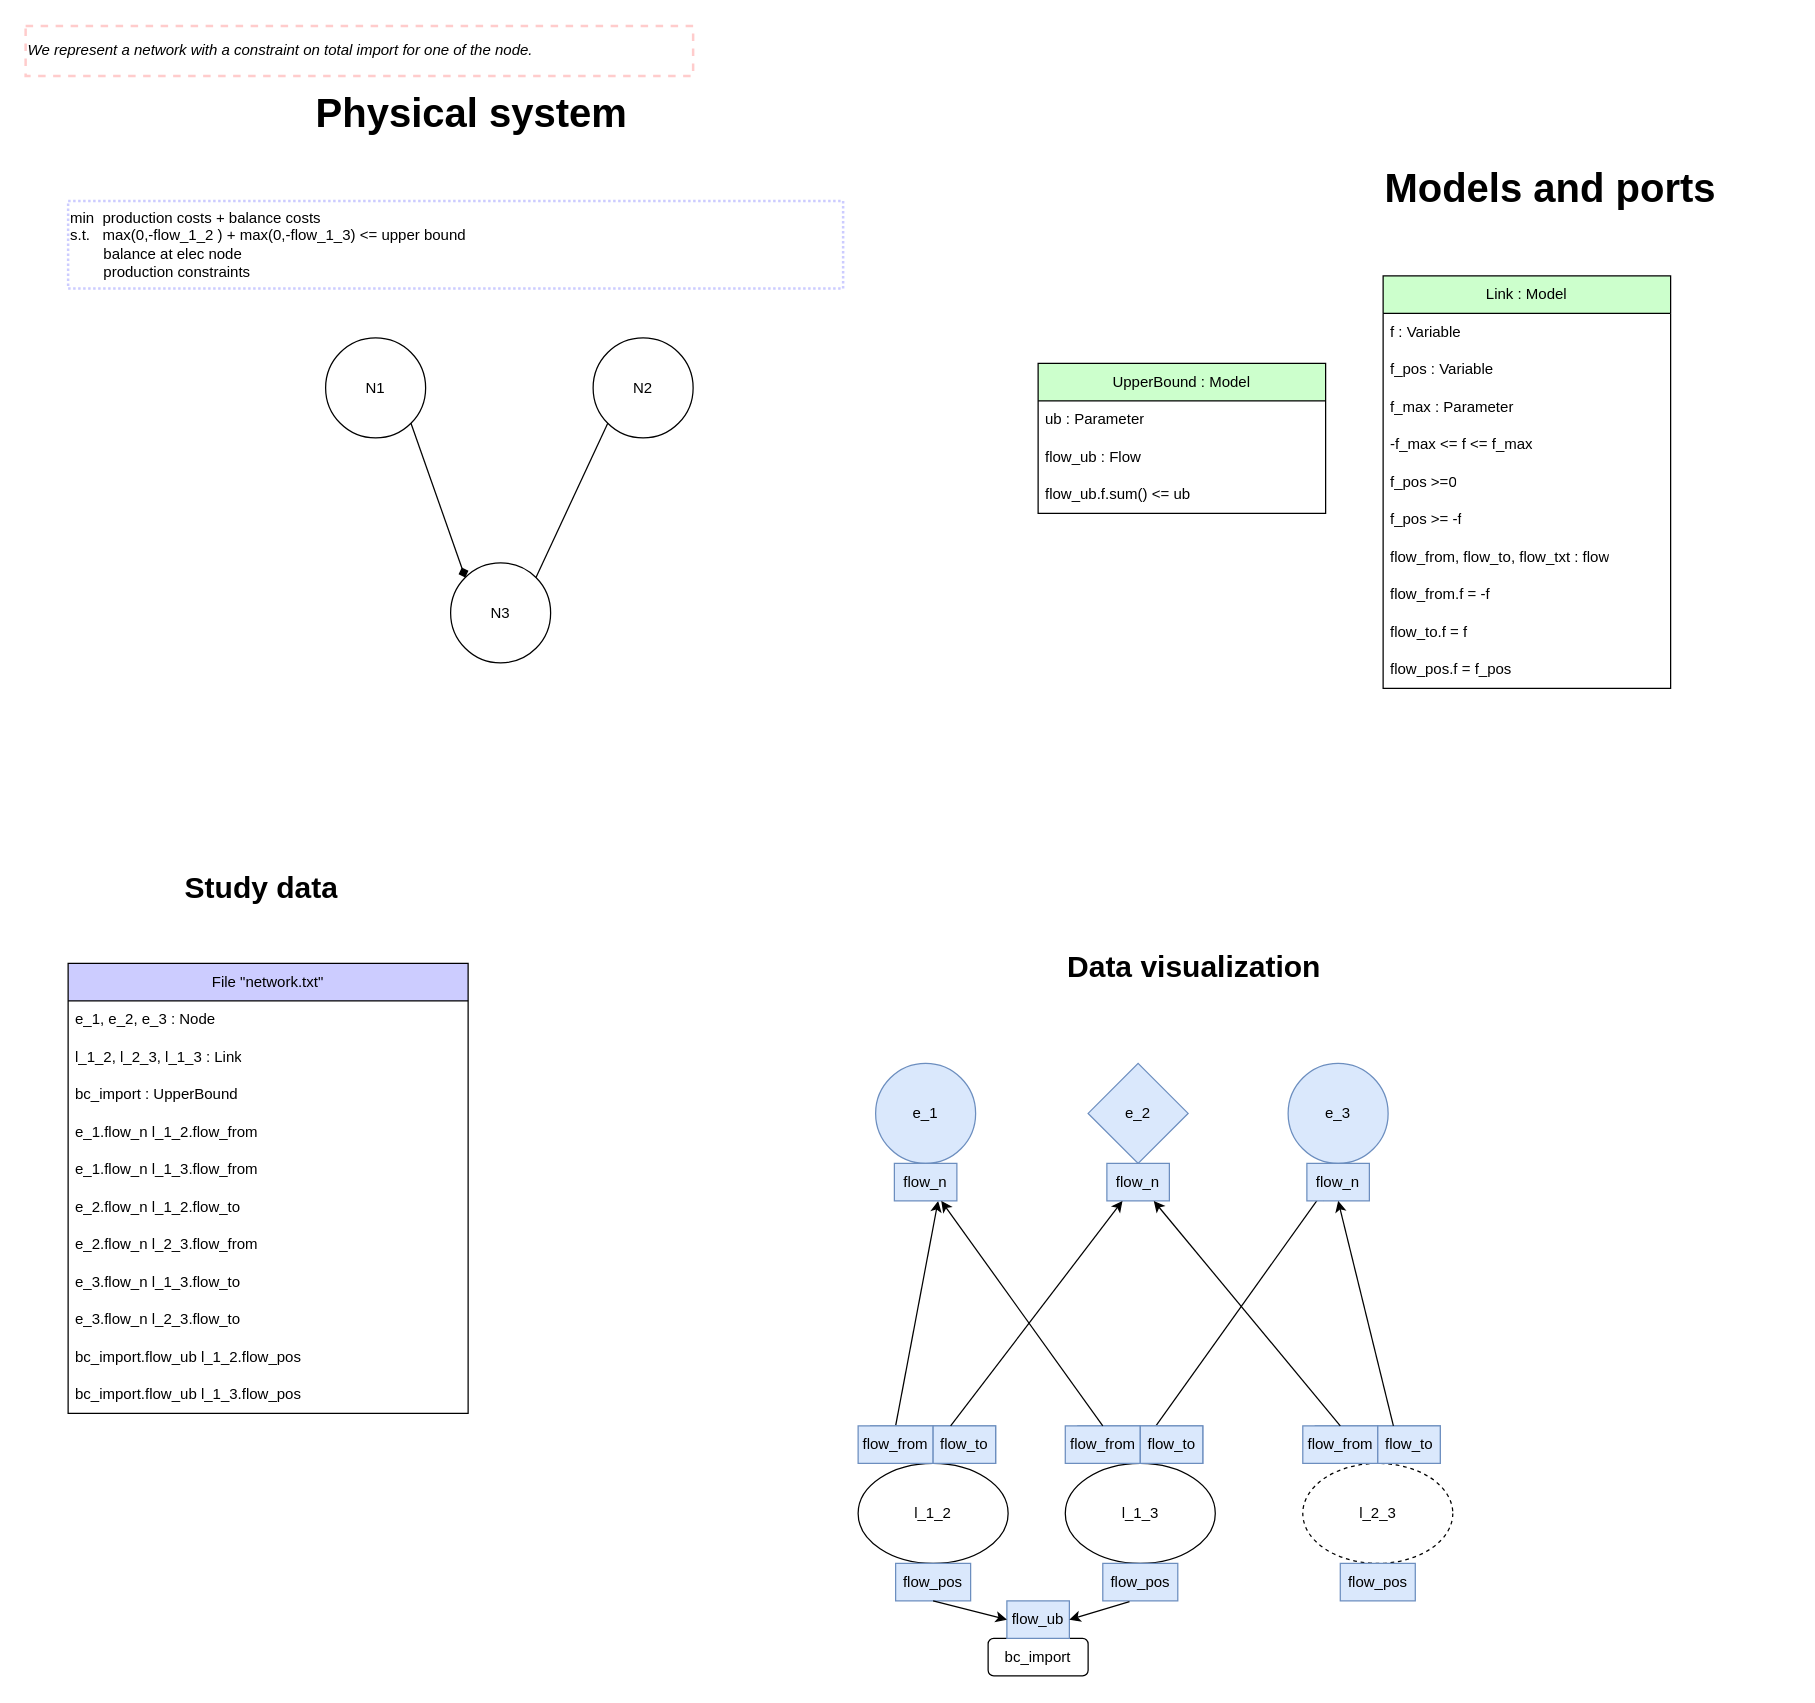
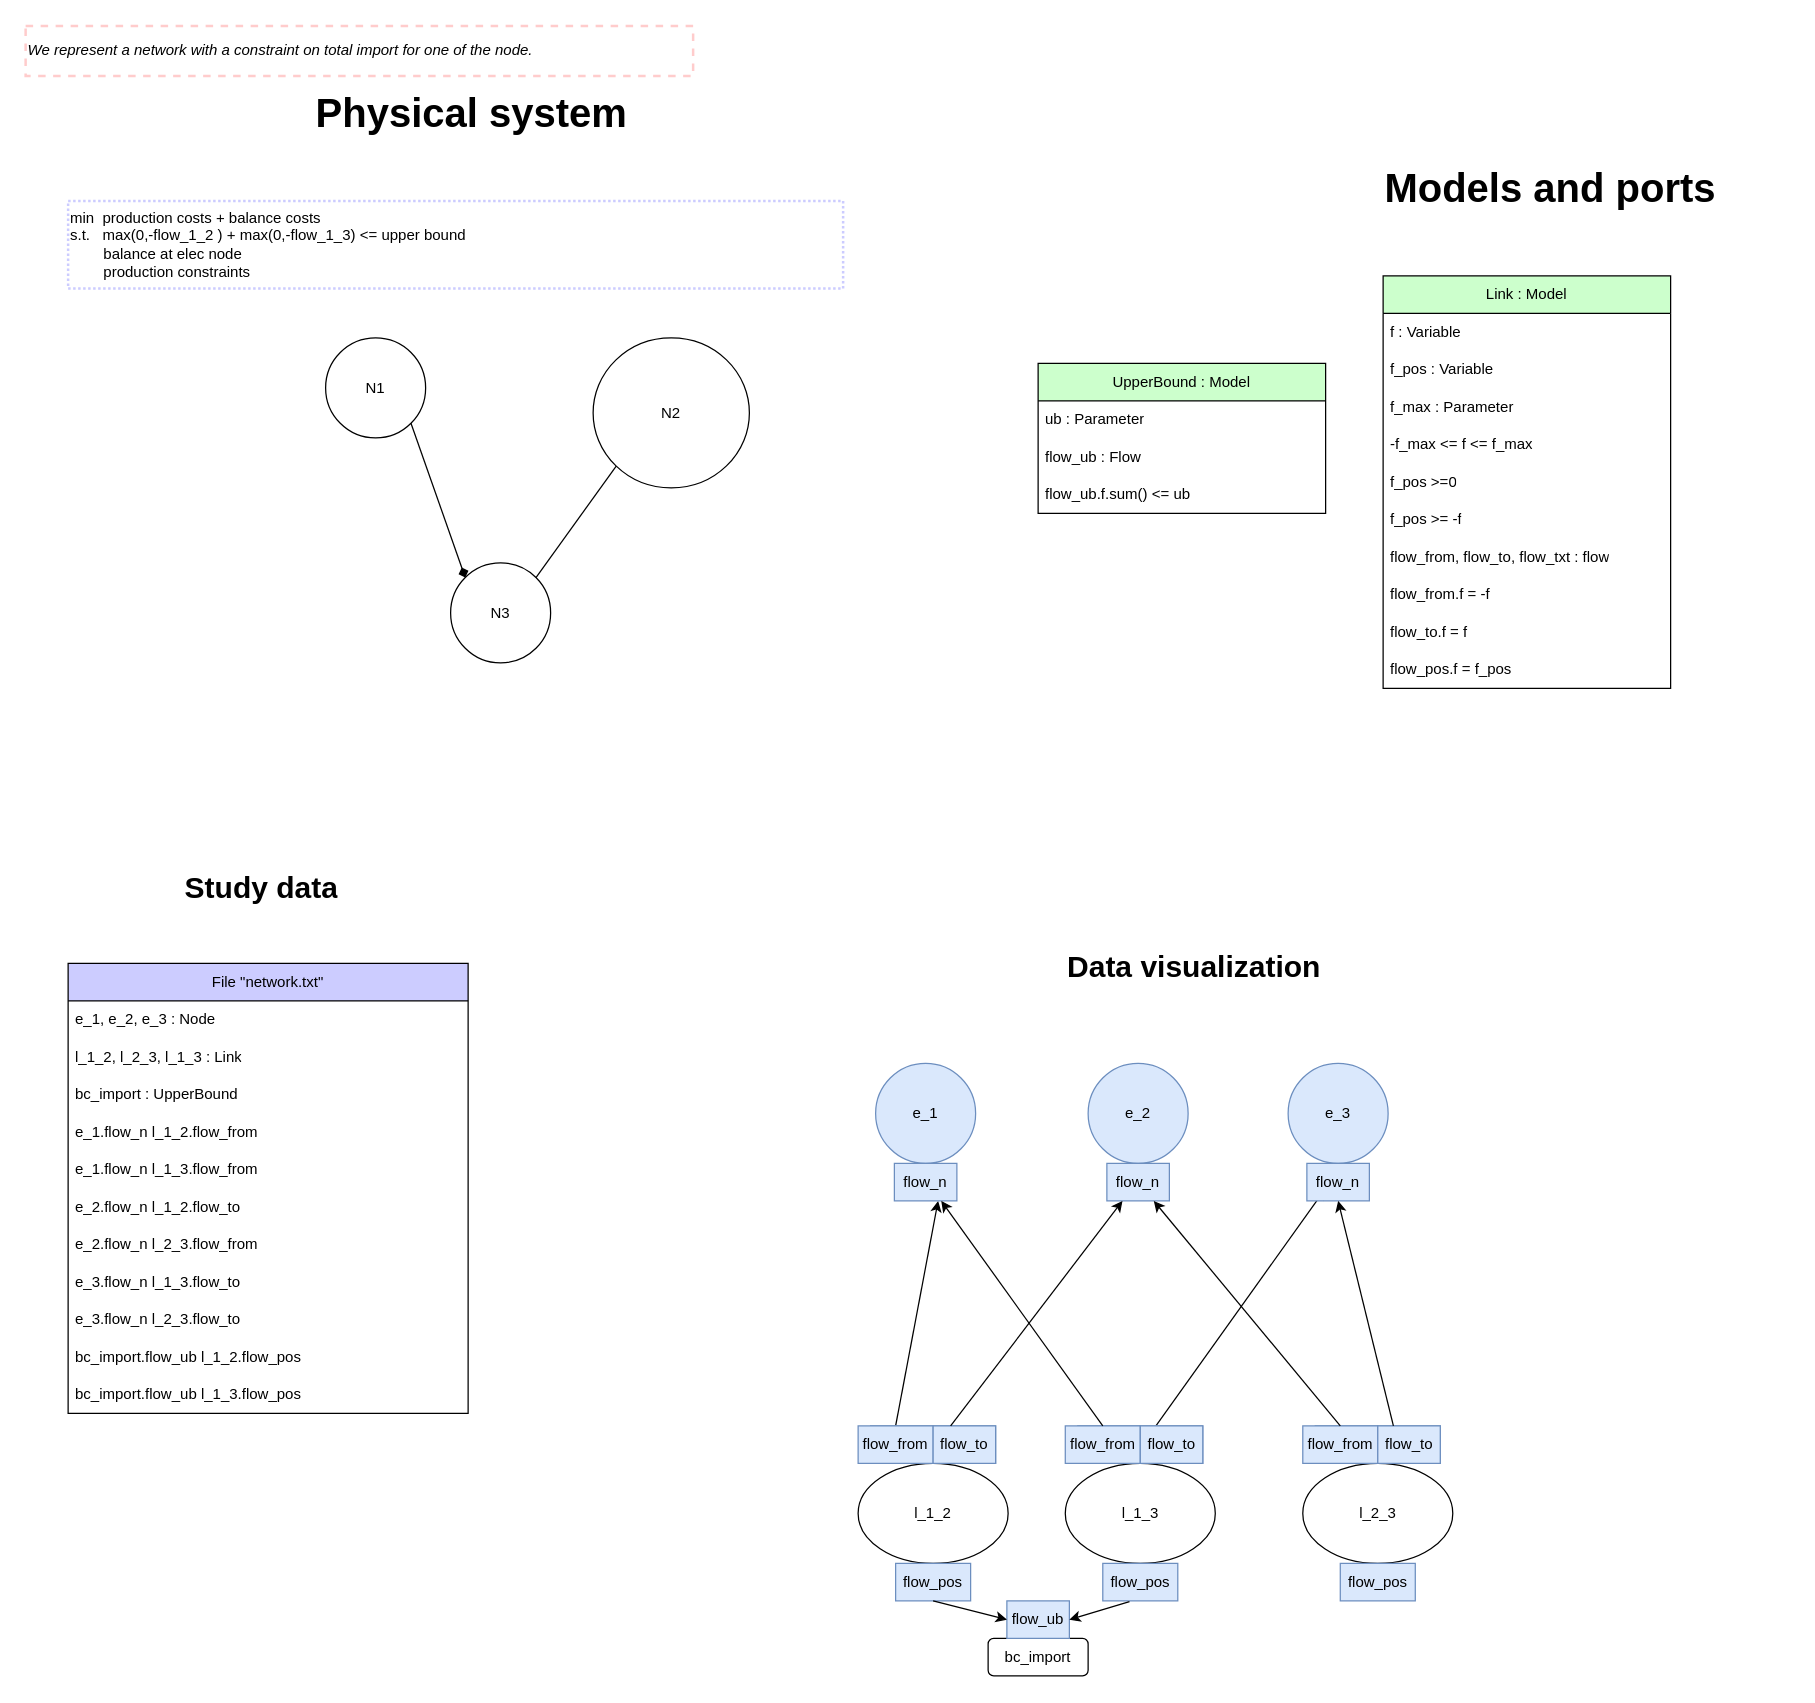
- <mxCell id="38" value="N2" style="ellipse;whiteSpace=wrap;html=1;aspect=fixed;" parent="1" vertex="1"><mxGeometry x="474" y="269.6" width="80" height="80" as="geometry" /></mxCell>
+ <mxCell id="38" value="N2" style="ellipse;whiteSpace=wrap;html=1;aspect=fixed;" parent="1" vertex="1"><mxGeometry x="474" y="269.6" width="125" height="120" as="geometry" /></mxCell>
- <mxCell id="10" value="e_2" style="rhombus;whiteSpace=wrap;html=1;aspect=fixed;fillColor=#dae8fc;strokeColor=#6c8ebf;" parent="9" vertex="1"><mxGeometry width="80" height="80" as="geometry" /></mxCell>
+ <mxCell id="10" value="e_2" style="ellipse;whiteSpace=wrap;html=1;aspect=fixed;fillColor=#dae8fc;strokeColor=#6c8ebf;" parent="9" vertex="1"><mxGeometry width="80" height="80" as="geometry" /></mxCell>
- <mxCell id="28" value="l_2_3" style="ellipse;whiteSpace=wrap;html=1;dashed=1;" parent="27" vertex="1"><mxGeometry y="30" width="120" height="80" as="geometry" /></mxCell>
+ <mxCell id="28" value="l_2_3" style="ellipse;whiteSpace=wrap;html=1;" parent="27" vertex="1"><mxGeometry y="30" width="120" height="80" as="geometry" /></mxCell>
